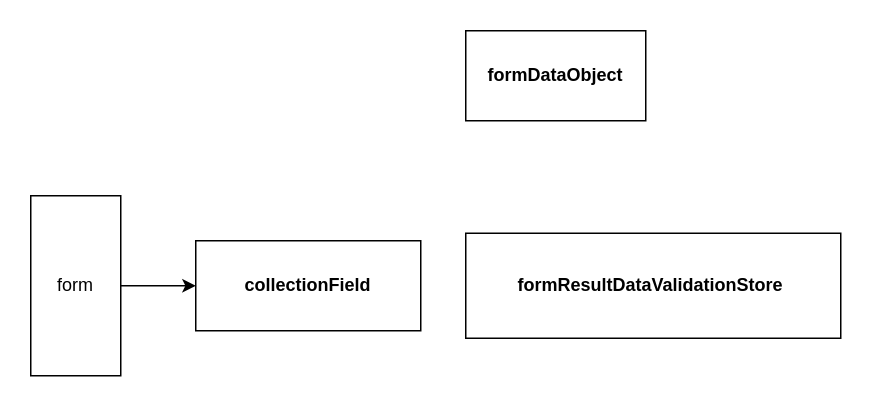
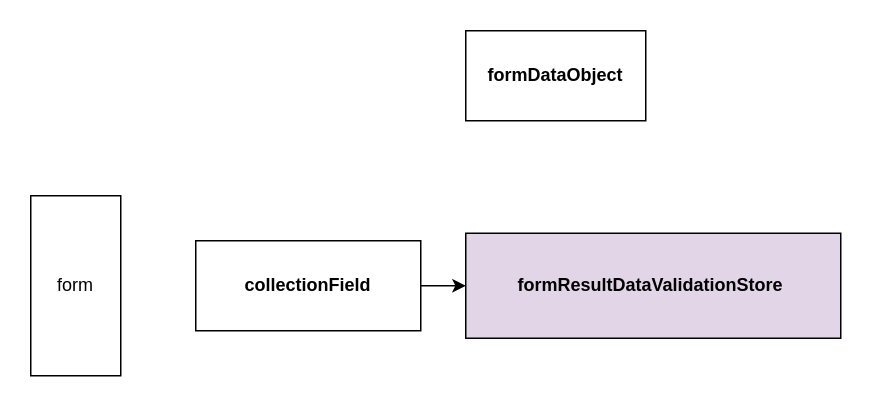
- <mxCell id="4" value="" style="edgeStyle=orthogonalEdgeStyle;rounded=0;orthogonalLoop=1;jettySize=auto;html=1;" edge="1" parent="1" source="5" target="7"><mxGeometry relative="1" as="geometry" /></mxCell>
+ <mxCell id="6" value="" style="edgeStyle=orthogonalEdgeStyle;rounded=0;orthogonalLoop=1;jettySize=auto;html=1;" edge="1" parent="1" source="7" target="2"><mxGeometry relative="1" as="geometry" /></mxCell>
- <mxCell id="2" value="&lt;span style=&quot;font-weight: 600&quot;&gt;formResultDataValidationStore&amp;nbsp;&lt;/span&gt;" style="rounded=0;whiteSpace=wrap;html=1;" vertex="1" parent="1"><mxGeometry x="310" y="155" width="250" height="70" as="geometry" /></mxCell>
+ <mxCell id="2" value="&lt;span style=&quot;font-weight: 600&quot;&gt;formResultDataValidationStore&amp;nbsp;&lt;/span&gt;" style="rounded=0;whiteSpace=wrap;html=1;fillColor=#e1d5e7;" vertex="1" parent="1"><mxGeometry x="310" y="155" width="250" height="70" as="geometry" /></mxCell>
